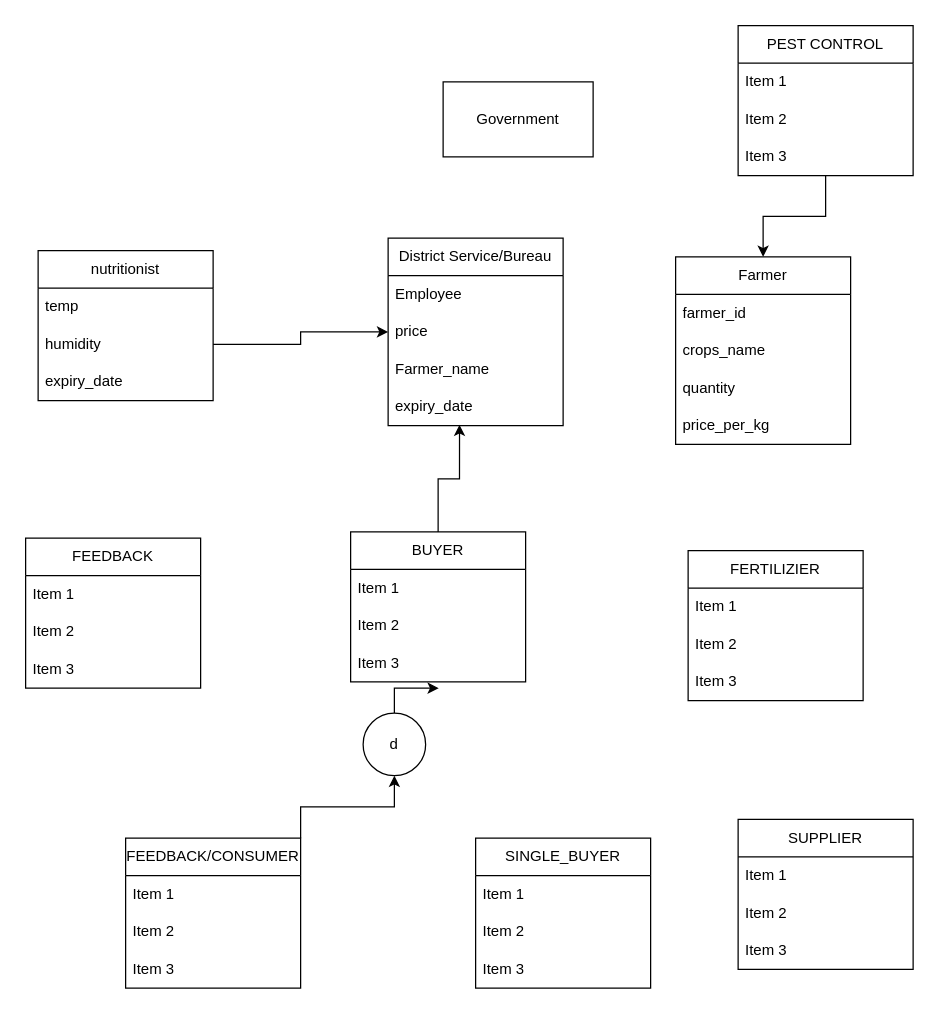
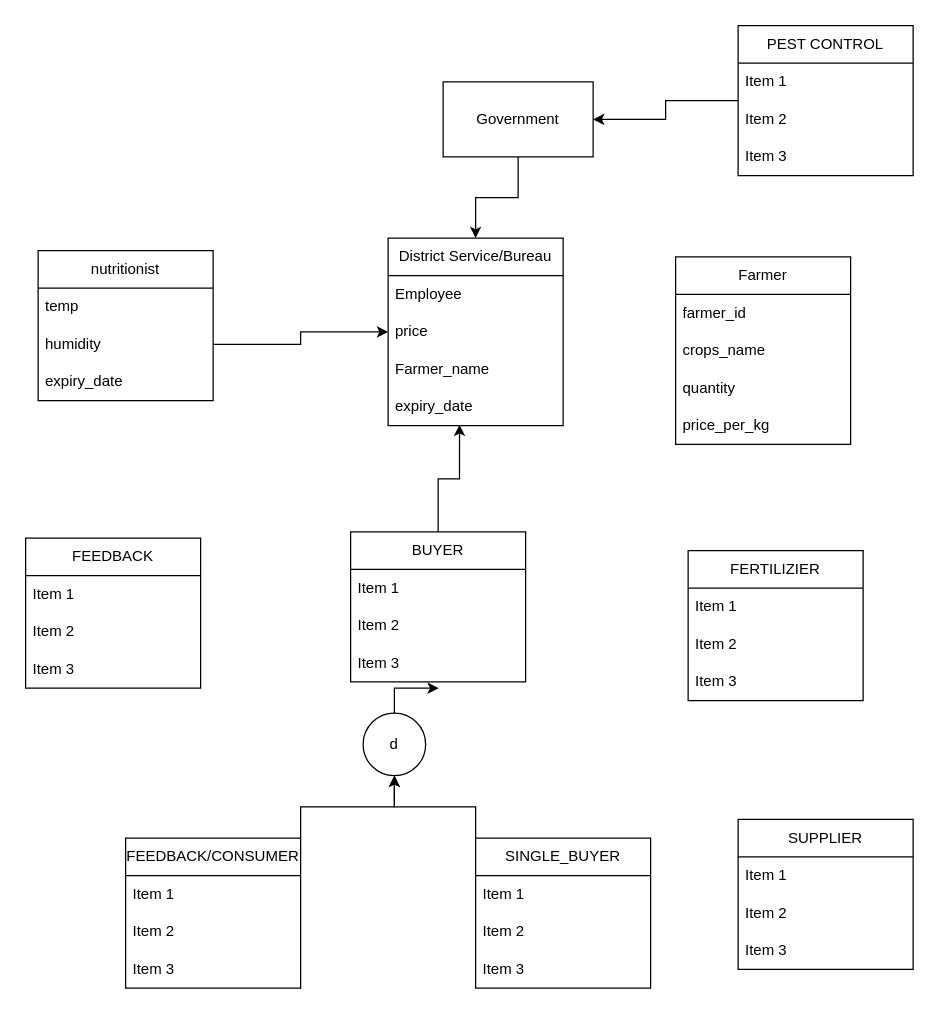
+ <mxCell id="2" style="edgeStyle=orthogonalEdgeStyle;rounded=0;orthogonalLoop=1;jettySize=auto;html=1;exitX=0.5;exitY=1;exitDx=0;exitDy=0;entryX=0.5;entryY=0;entryDx=0;entryDy=0;" edge="1" parent="1" source="3" target="4"><mxGeometry relative="1" as="geometry" /></mxCell>
- <mxCell id="19" style="edgeStyle=orthogonalEdgeStyle;rounded=0;orthogonalLoop=1;jettySize=auto;html=1;entryX=0.5;entryY=0;entryDx=0;entryDy=0;" edge="1" parent="1" source="20" target="14"><mxGeometry relative="1" as="geometry" /></mxCell>
+ <mxCell id="19" style="edgeStyle=orthogonalEdgeStyle;rounded=0;orthogonalLoop=1;jettySize=auto;html=1;" edge="1" parent="1" source="20" target="3"><mxGeometry relative="1" as="geometry" /></mxCell>
+ <mxCell id="42" style="edgeStyle=orthogonalEdgeStyle;rounded=0;orthogonalLoop=1;jettySize=auto;html=1;exitX=0;exitY=0;exitDx=0;exitDy=0;entryX=0.5;entryY=1;entryDx=0;entryDy=0;" edge="1" parent="1" source="43" target="48"><mxGeometry relative="1" as="geometry" /></mxCell>
